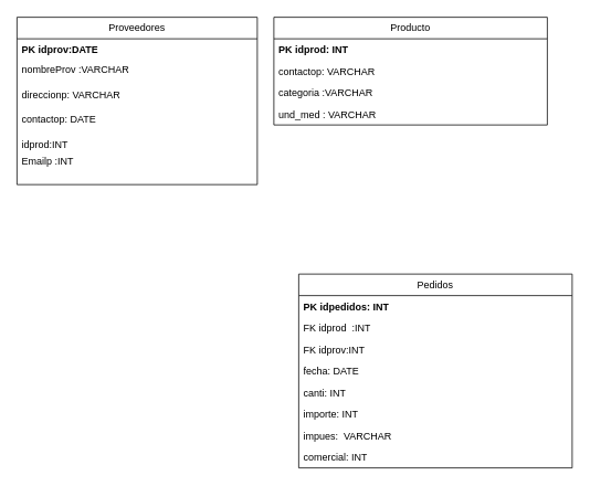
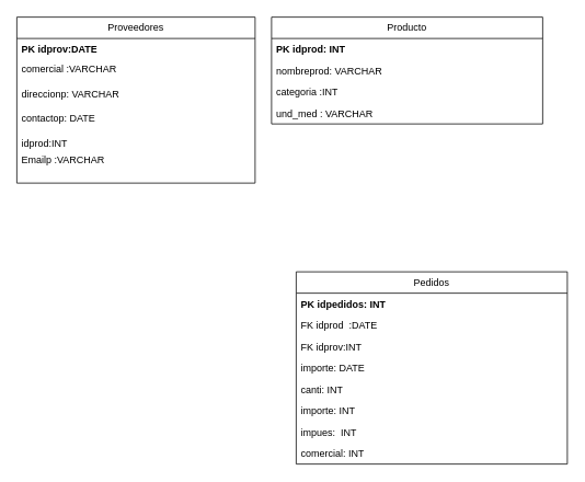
- <mxCell id="4" value="nombreProv :VARCHAR" style="text;strokeColor=none;fillColor=none;align=left;verticalAlign=top;spacingLeft=4;spacingRight=4;overflow=hidden;rotatable=0;points=[[0,0.5],[1,0.5]];portConstraint=eastwest;whiteSpace=wrap;html=1;" vertex="1" parent="2"><mxGeometry y="50" width="290" height="30" as="geometry" /></mxCell>
+ <mxCell id="4" value="comercial :VARCHAR" style="text;strokeColor=none;fillColor=none;align=left;verticalAlign=top;spacingLeft=4;spacingRight=4;overflow=hidden;rotatable=0;points=[[0,0.5],[1,0.5]];portConstraint=eastwest;whiteSpace=wrap;html=1;" vertex="1" parent="2"><mxGeometry y="50" width="290" height="30" as="geometry" /></mxCell>
- <mxCell id="11" value="contactop: VARCHAR" style="text;strokeColor=none;fillColor=none;align=left;verticalAlign=top;spacingLeft=4;spacingRight=4;overflow=hidden;rotatable=0;points=[[0,0.5],[1,0.5]];portConstraint=eastwest;whiteSpace=wrap;html=1;" vertex="1" parent="9"><mxGeometry y="52" width="330" height="26" as="geometry" /></mxCell>
+ <mxCell id="11" value="nombreprod: VARCHAR" style="text;strokeColor=none;fillColor=none;align=left;verticalAlign=top;spacingLeft=4;spacingRight=4;overflow=hidden;rotatable=0;points=[[0,0.5],[1,0.5]];portConstraint=eastwest;whiteSpace=wrap;html=1;" vertex="1" parent="9"><mxGeometry y="52" width="330" height="26" as="geometry" /></mxCell>
- <mxCell id="12" value="categoria :VARCHAR" style="text;strokeColor=none;fillColor=none;align=left;verticalAlign=top;spacingLeft=4;spacingRight=4;overflow=hidden;rotatable=0;points=[[0,0.5],[1,0.5]];portConstraint=eastwest;whiteSpace=wrap;html=1;" vertex="1" parent="9"><mxGeometry y="78" width="330" height="26" as="geometry" /></mxCell>
+ <mxCell id="12" value="categoria :INT" style="text;strokeColor=none;fillColor=none;align=left;verticalAlign=top;spacingLeft=4;spacingRight=4;overflow=hidden;rotatable=0;points=[[0,0.5],[1,0.5]];portConstraint=eastwest;whiteSpace=wrap;html=1;" vertex="1" parent="9"><mxGeometry y="78" width="330" height="26" as="geometry" /></mxCell>
- <mxCell id="8" value="Emailp :INT" style="text;strokeColor=none;fillColor=none;align=left;verticalAlign=top;spacingLeft=4;spacingRight=4;overflow=hidden;rotatable=0;points=[[0,0.5],[1,0.5]];portConstraint=eastwest;whiteSpace=wrap;html=1;" vertex="1" parent="2"><mxGeometry y="160" width="290" height="42" as="geometry" /></mxCell>
+ <mxCell id="8" value="Emailp :VARCHAR" style="text;strokeColor=none;fillColor=none;align=left;verticalAlign=top;spacingLeft=4;spacingRight=4;overflow=hidden;rotatable=0;points=[[0,0.5],[1,0.5]];portConstraint=eastwest;whiteSpace=wrap;html=1;" vertex="1" parent="2"><mxGeometry y="160" width="290" height="42" as="geometry" /></mxCell>
- <mxCell id="16" value="FK idprod&amp;nbsp; :INT" style="text;strokeColor=none;fillColor=none;align=left;verticalAlign=top;spacingLeft=4;spacingRight=4;overflow=hidden;rotatable=0;points=[[0,0.5],[1,0.5]];portConstraint=eastwest;whiteSpace=wrap;html=1;" vertex="1" parent="14"><mxGeometry y="52" width="330" height="26" as="geometry" /></mxCell>
+ <mxCell id="16" value="FK idprod&amp;nbsp; :DATE" style="text;strokeColor=none;fillColor=none;align=left;verticalAlign=top;spacingLeft=4;spacingRight=4;overflow=hidden;rotatable=0;points=[[0,0.5],[1,0.5]];portConstraint=eastwest;whiteSpace=wrap;html=1;" vertex="1" parent="14"><mxGeometry y="52" width="330" height="26" as="geometry" /></mxCell>
- <mxCell id="18" value="fecha: DATE" style="text;strokeColor=none;fillColor=none;align=left;verticalAlign=top;spacingLeft=4;spacingRight=4;overflow=hidden;rotatable=0;points=[[0,0.5],[1,0.5]];portConstraint=eastwest;whiteSpace=wrap;html=1;" vertex="1" parent="14"><mxGeometry y="104" width="330" height="26" as="geometry" /></mxCell>
+ <mxCell id="18" value="importe: DATE" style="text;strokeColor=none;fillColor=none;align=left;verticalAlign=top;spacingLeft=4;spacingRight=4;overflow=hidden;rotatable=0;points=[[0,0.5],[1,0.5]];portConstraint=eastwest;whiteSpace=wrap;html=1;" vertex="1" parent="14"><mxGeometry y="104" width="330" height="26" as="geometry" /></mxCell>
- <mxCell id="21" value="&lt;div&gt;impues:&amp;nbsp; VARCHAR&lt;/div&gt;&lt;div&gt;&lt;br&gt;&lt;/div&gt;" style="text;strokeColor=none;fillColor=none;align=left;verticalAlign=top;spacingLeft=4;spacingRight=4;overflow=hidden;rotatable=0;points=[[0,0.5],[1,0.5]];portConstraint=eastwest;whiteSpace=wrap;html=1;" vertex="1" parent="14"><mxGeometry y="182" width="330" height="26" as="geometry" /></mxCell>
+ <mxCell id="21" value="&lt;div&gt;impues:&amp;nbsp; INT&lt;/div&gt;&lt;div&gt;&lt;br&gt;&lt;/div&gt;" style="text;strokeColor=none;fillColor=none;align=left;verticalAlign=top;spacingLeft=4;spacingRight=4;overflow=hidden;rotatable=0;points=[[0,0.5],[1,0.5]];portConstraint=eastwest;whiteSpace=wrap;html=1;" vertex="1" parent="14"><mxGeometry y="182" width="330" height="26" as="geometry" /></mxCell>
